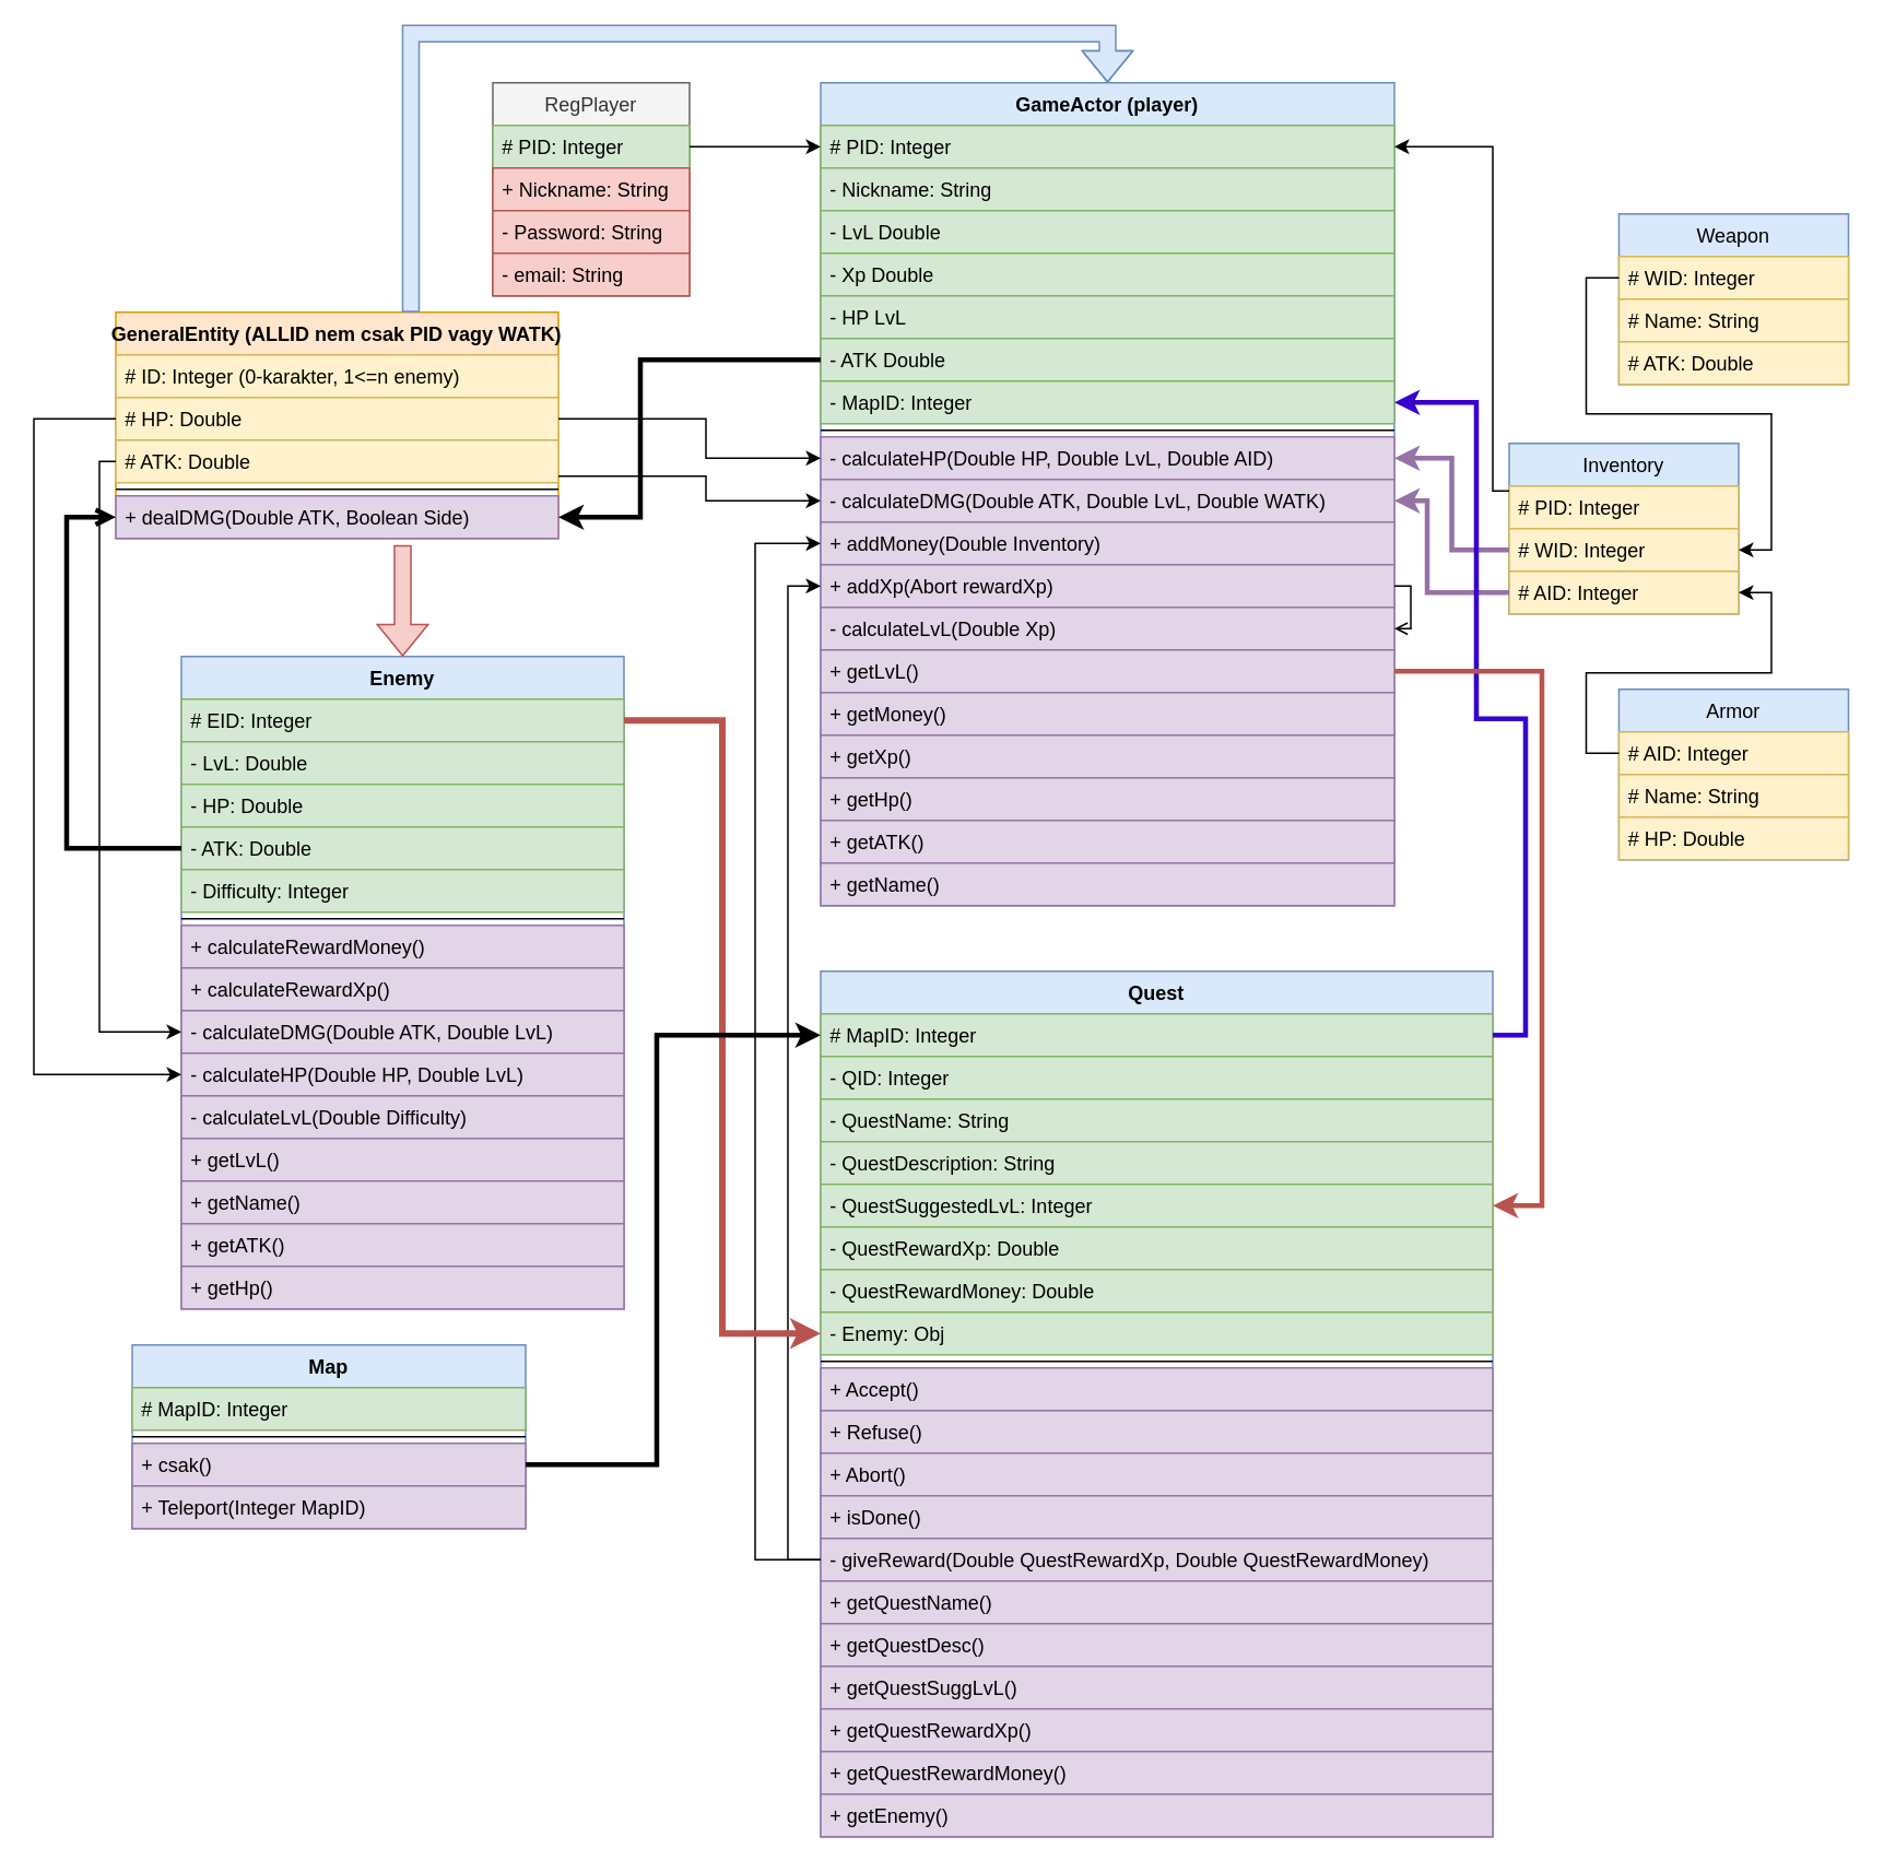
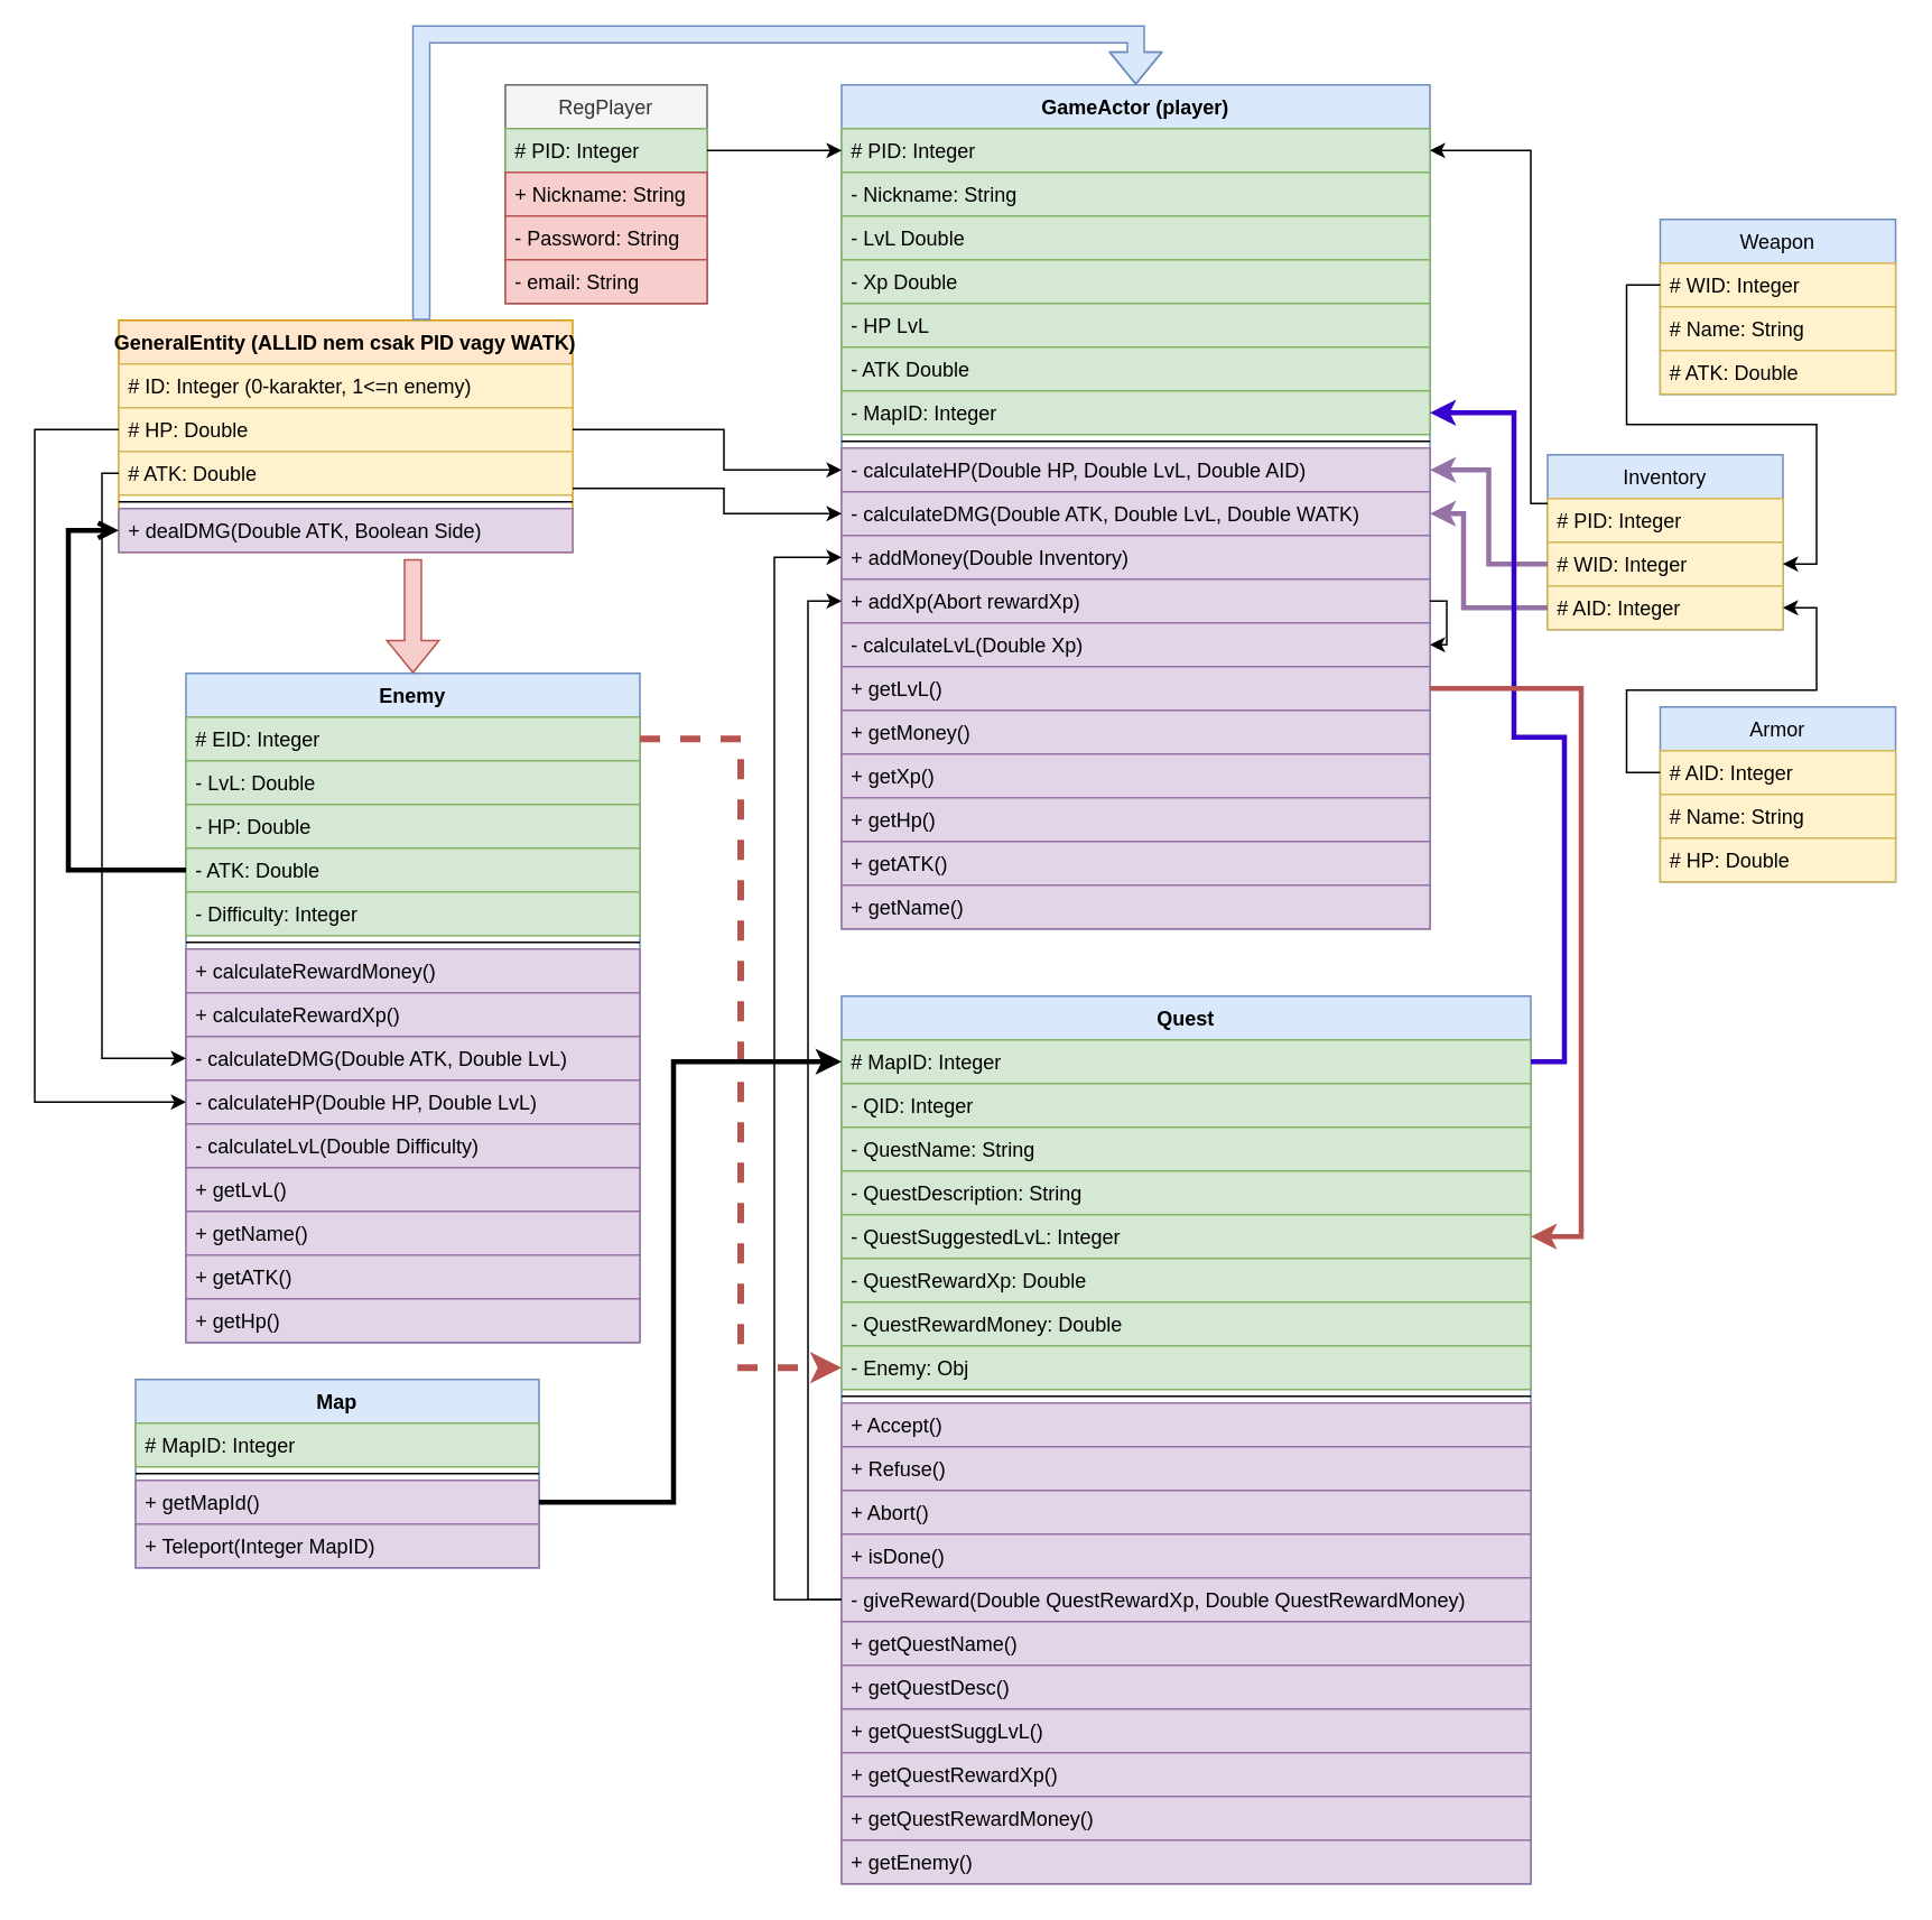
- <mxCell id="106" style="edgeStyle=orthogonalEdgeStyle;rounded=0;orthogonalLoop=1;jettySize=auto;html=1;entryX=1;entryY=0.5;entryDx=0;entryDy=0;strokeWidth=3;" edge="1" parent="1" source="13" target="51"><mxGeometry relative="1" as="geometry"><Array as="points"><mxPoint x="390" y="219" /><mxPoint x="390" y="315" /></Array></mxGeometry></mxCell>
- <mxCell id="27" style="edgeStyle=orthogonalEdgeStyle;rounded=0;orthogonalLoop=1;jettySize=auto;html=1;entryX=1;entryY=0.5;entryDx=0;entryDy=0;endArrow=open;" edge="1" parent="7" source="19" target="20"><mxGeometry relative="1" as="geometry"><mxPoint x="360" y="340" as="targetPoint" /><Array as="points"><mxPoint x="360" y="307" /><mxPoint x="360" y="333" /></Array></mxGeometry></mxCell>
+ <mxCell id="27" style="edgeStyle=orthogonalEdgeStyle;rounded=0;orthogonalLoop=1;jettySize=auto;html=1;entryX=1;entryY=0.5;entryDx=0;entryDy=0;" edge="1" parent="7" source="19" target="20"><mxGeometry relative="1" as="geometry"><mxPoint x="360" y="340" as="targetPoint" /><Array as="points"><mxPoint x="360" y="307" /><mxPoint x="360" y="333" /></Array></mxGeometry></mxCell>
- <mxCell id="99" style="edgeStyle=orthogonalEdgeStyle;rounded=0;orthogonalLoop=1;jettySize=auto;html=1;entryX=0;entryY=0.5;entryDx=0;entryDy=0;fillColor=#f8cecc;strokeColor=#b85450;strokeWidth=4;" edge="1" parent="1" source="55" target="82"><mxGeometry relative="1" as="geometry" /></mxCell>
+ <mxCell id="99" style="edgeStyle=orthogonalEdgeStyle;rounded=0;orthogonalLoop=1;jettySize=auto;html=1;entryX=0;entryY=0.5;entryDx=0;entryDy=0;fillColor=#f8cecc;strokeColor=#b85450;strokeWidth=4;dashed=1;" edge="1" parent="1" source="55" target="82"><mxGeometry relative="1" as="geometry" /></mxCell>
- <mxCell id="103" value="+ csak()" style="text;strokeColor=#9673a6;fillColor=#e1d5e7;align=left;verticalAlign=top;spacingLeft=4;spacingRight=4;overflow=hidden;rotatable=0;points=[[0,0.5],[1,0.5]];portConstraint=eastwest;" vertex="1" parent="100"><mxGeometry y="60" width="240" height="26" as="geometry" /></mxCell>
+ <mxCell id="103" value="+ getMapId()" style="text;strokeColor=#9673a6;fillColor=#e1d5e7;align=left;verticalAlign=top;spacingLeft=4;spacingRight=4;overflow=hidden;rotatable=0;points=[[0,0.5],[1,0.5]];portConstraint=eastwest;" vertex="1" parent="100"><mxGeometry y="60" width="240" height="26" as="geometry" /></mxCell>
